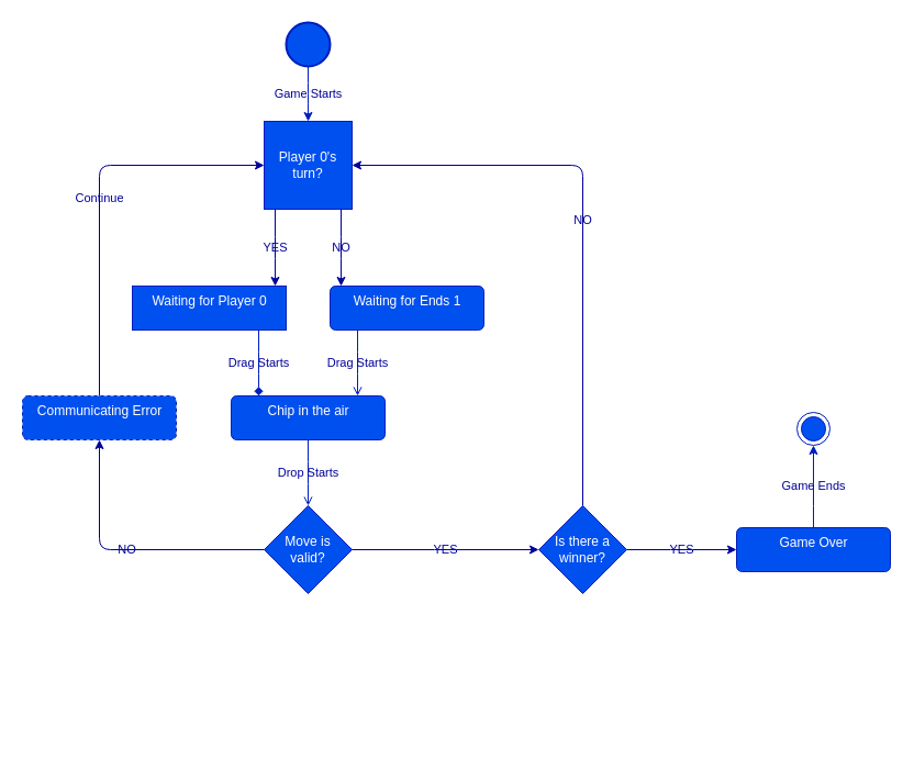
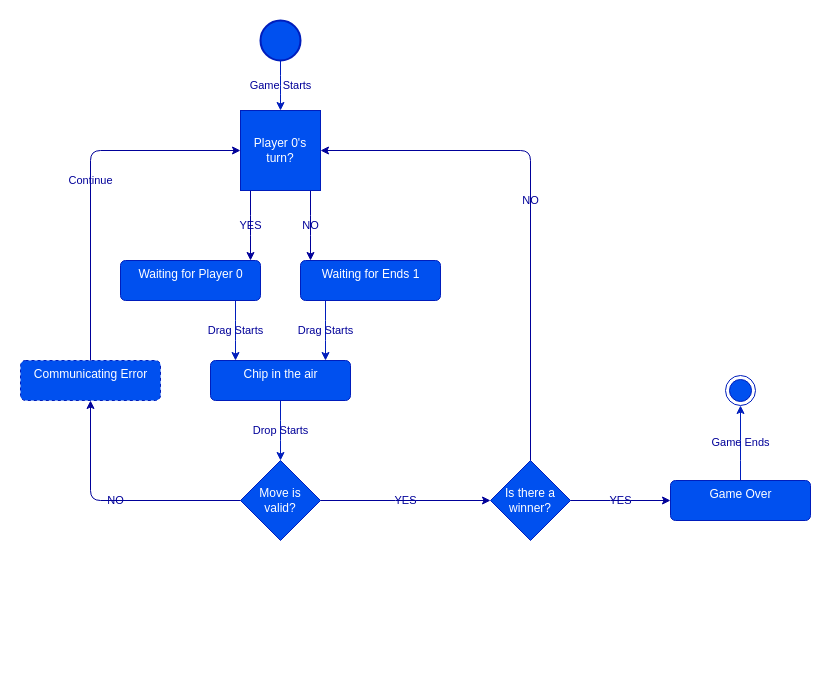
- <mxCell id="2" value="Waiting for Player 0" style="html=1;align=center;verticalAlign=top;absoluteArcSize=1;arcSize=10;dashed=0;fillColor=#0050ef;strokeColor=#001DBC;fontColor=#ffffff;rounded=0;" parent="1" vertex="1"><mxGeometry x="120" y="260" width="140" height="40" as="geometry" /></mxCell>
+ <mxCell id="2" value="Waiting for Player 0" style="html=1;align=center;verticalAlign=top;rounded=1;absoluteArcSize=1;arcSize=10;dashed=0;fillColor=#0050ef;strokeColor=#001DBC;fontColor=#ffffff;" parent="1" vertex="1"><mxGeometry x="120" y="260" width="140" height="40" as="geometry" /></mxCell>
- <mxCell id="10" value="Drag Starts" style="edgeStyle=elbowEdgeStyle;html=1;fillColor=#0050ef;strokeColor=#001DBC;labelBackgroundColor=none;fontColor=#000099;endArrow=diamond;" parent="1" source="2" target="6" edge="1"><mxGeometry relative="1" as="geometry"><mxPoint x="290" y="70" as="sourcePoint" /><mxPoint x="290" y="120" as="targetPoint" /></mxGeometry></mxCell>
+ <mxCell id="10" value="Drag Starts" style="edgeStyle=elbowEdgeStyle;html=1;fillColor=#0050ef;strokeColor=#001DBC;labelBackgroundColor=none;fontColor=#000099;" parent="1" source="2" target="6" edge="1"><mxGeometry relative="1" as="geometry"><mxPoint x="290" y="70" as="sourcePoint" /><mxPoint x="290" y="120" as="targetPoint" /></mxGeometry></mxCell>
- <mxCell id="11" value="Drag Starts" style="edgeStyle=elbowEdgeStyle;html=1;fillColor=#0050ef;strokeColor=#001DBC;labelBackgroundColor=none;fontColor=#000099;endArrow=open;" parent="1" source="5" target="6" edge="1"><mxGeometry relative="1" as="geometry"><mxPoint x="150.909" y="180" as="sourcePoint" /><mxPoint x="259.091" y="250" as="targetPoint" /></mxGeometry></mxCell>
+ <mxCell id="11" value="Drag Starts" style="edgeStyle=elbowEdgeStyle;html=1;fillColor=#0050ef;strokeColor=#001DBC;labelBackgroundColor=none;fontColor=#000099;" parent="1" source="5" target="6" edge="1"><mxGeometry relative="1" as="geometry"><mxPoint x="150.909" y="180" as="sourcePoint" /><mxPoint x="259.091" y="250" as="targetPoint" /></mxGeometry></mxCell>
- <mxCell id="13" value="Drop Starts" style="edgeStyle=elbowEdgeStyle;html=1;fillColor=#0050ef;strokeColor=#001DBC;labelBackgroundColor=none;fontColor=#000099;endArrow=open;" parent="1" source="6" target="14" edge="1"><mxGeometry relative="1" as="geometry"><mxPoint x="245" y="310" as="sourcePoint" /><mxPoint x="245" y="370" as="targetPoint" /></mxGeometry></mxCell>
+ <mxCell id="13" value="Drop Starts" style="edgeStyle=elbowEdgeStyle;html=1;fillColor=#0050ef;strokeColor=#001DBC;labelBackgroundColor=none;fontColor=#000099;" parent="1" source="6" target="14" edge="1"><mxGeometry relative="1" as="geometry"><mxPoint x="245" y="310" as="sourcePoint" /><mxPoint x="245" y="370" as="targetPoint" /></mxGeometry></mxCell>
